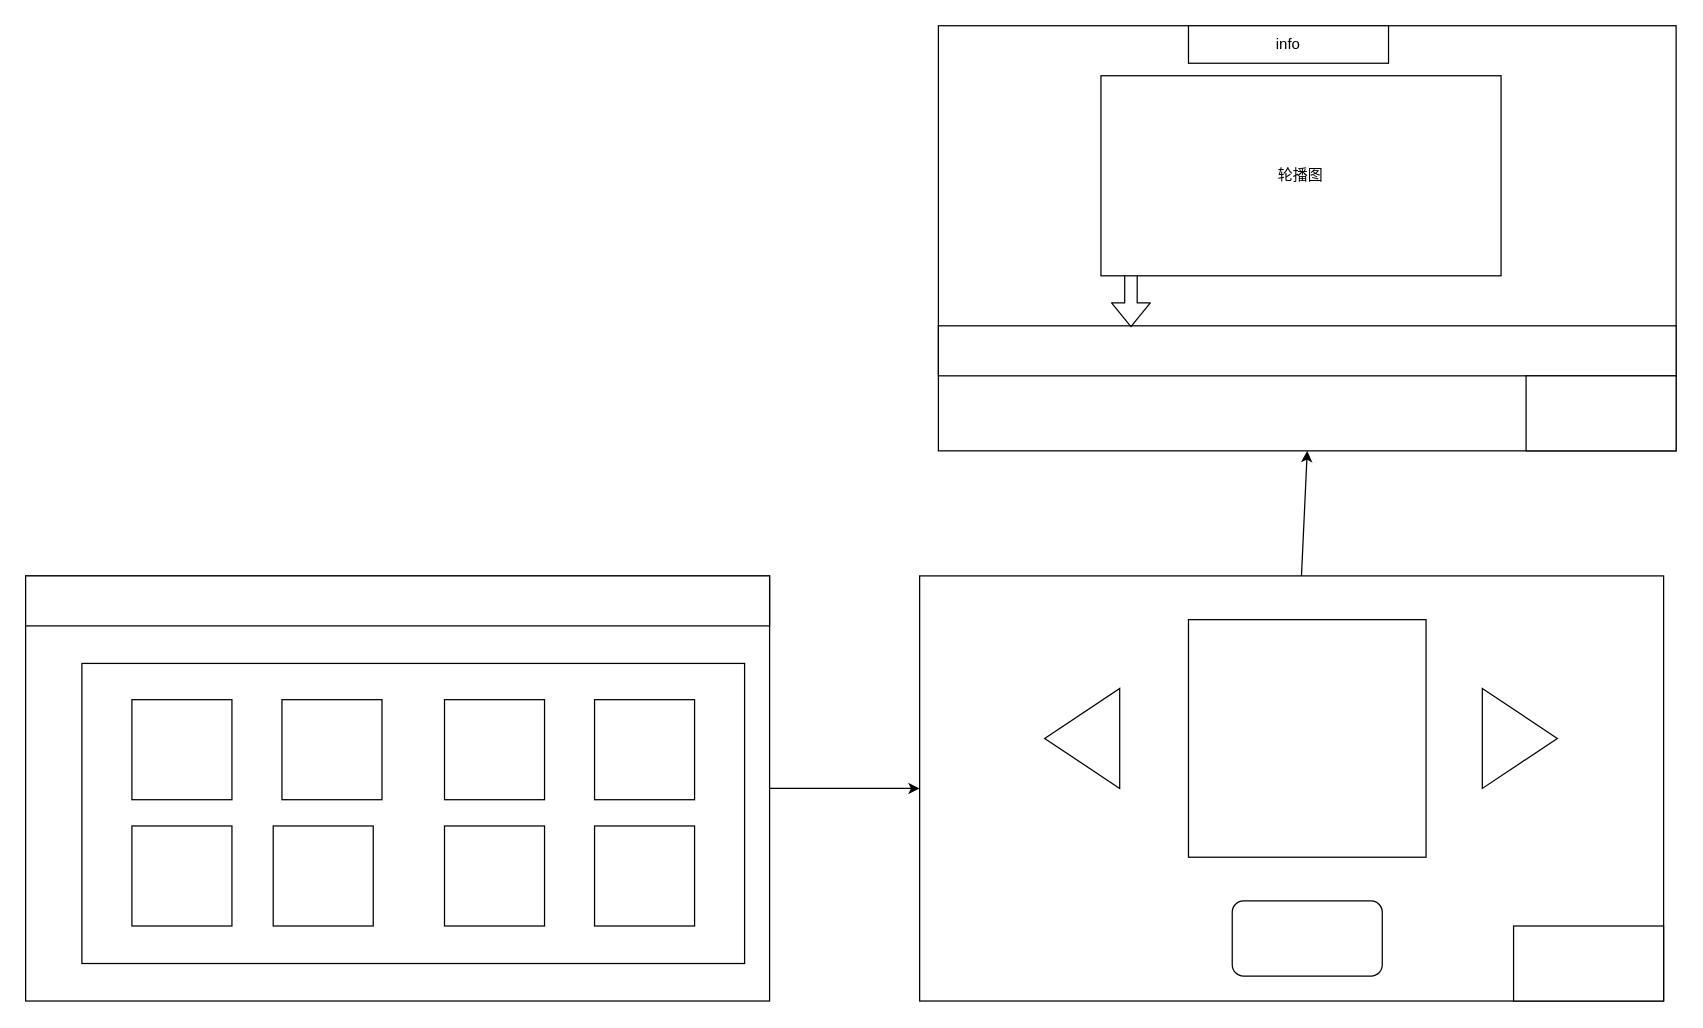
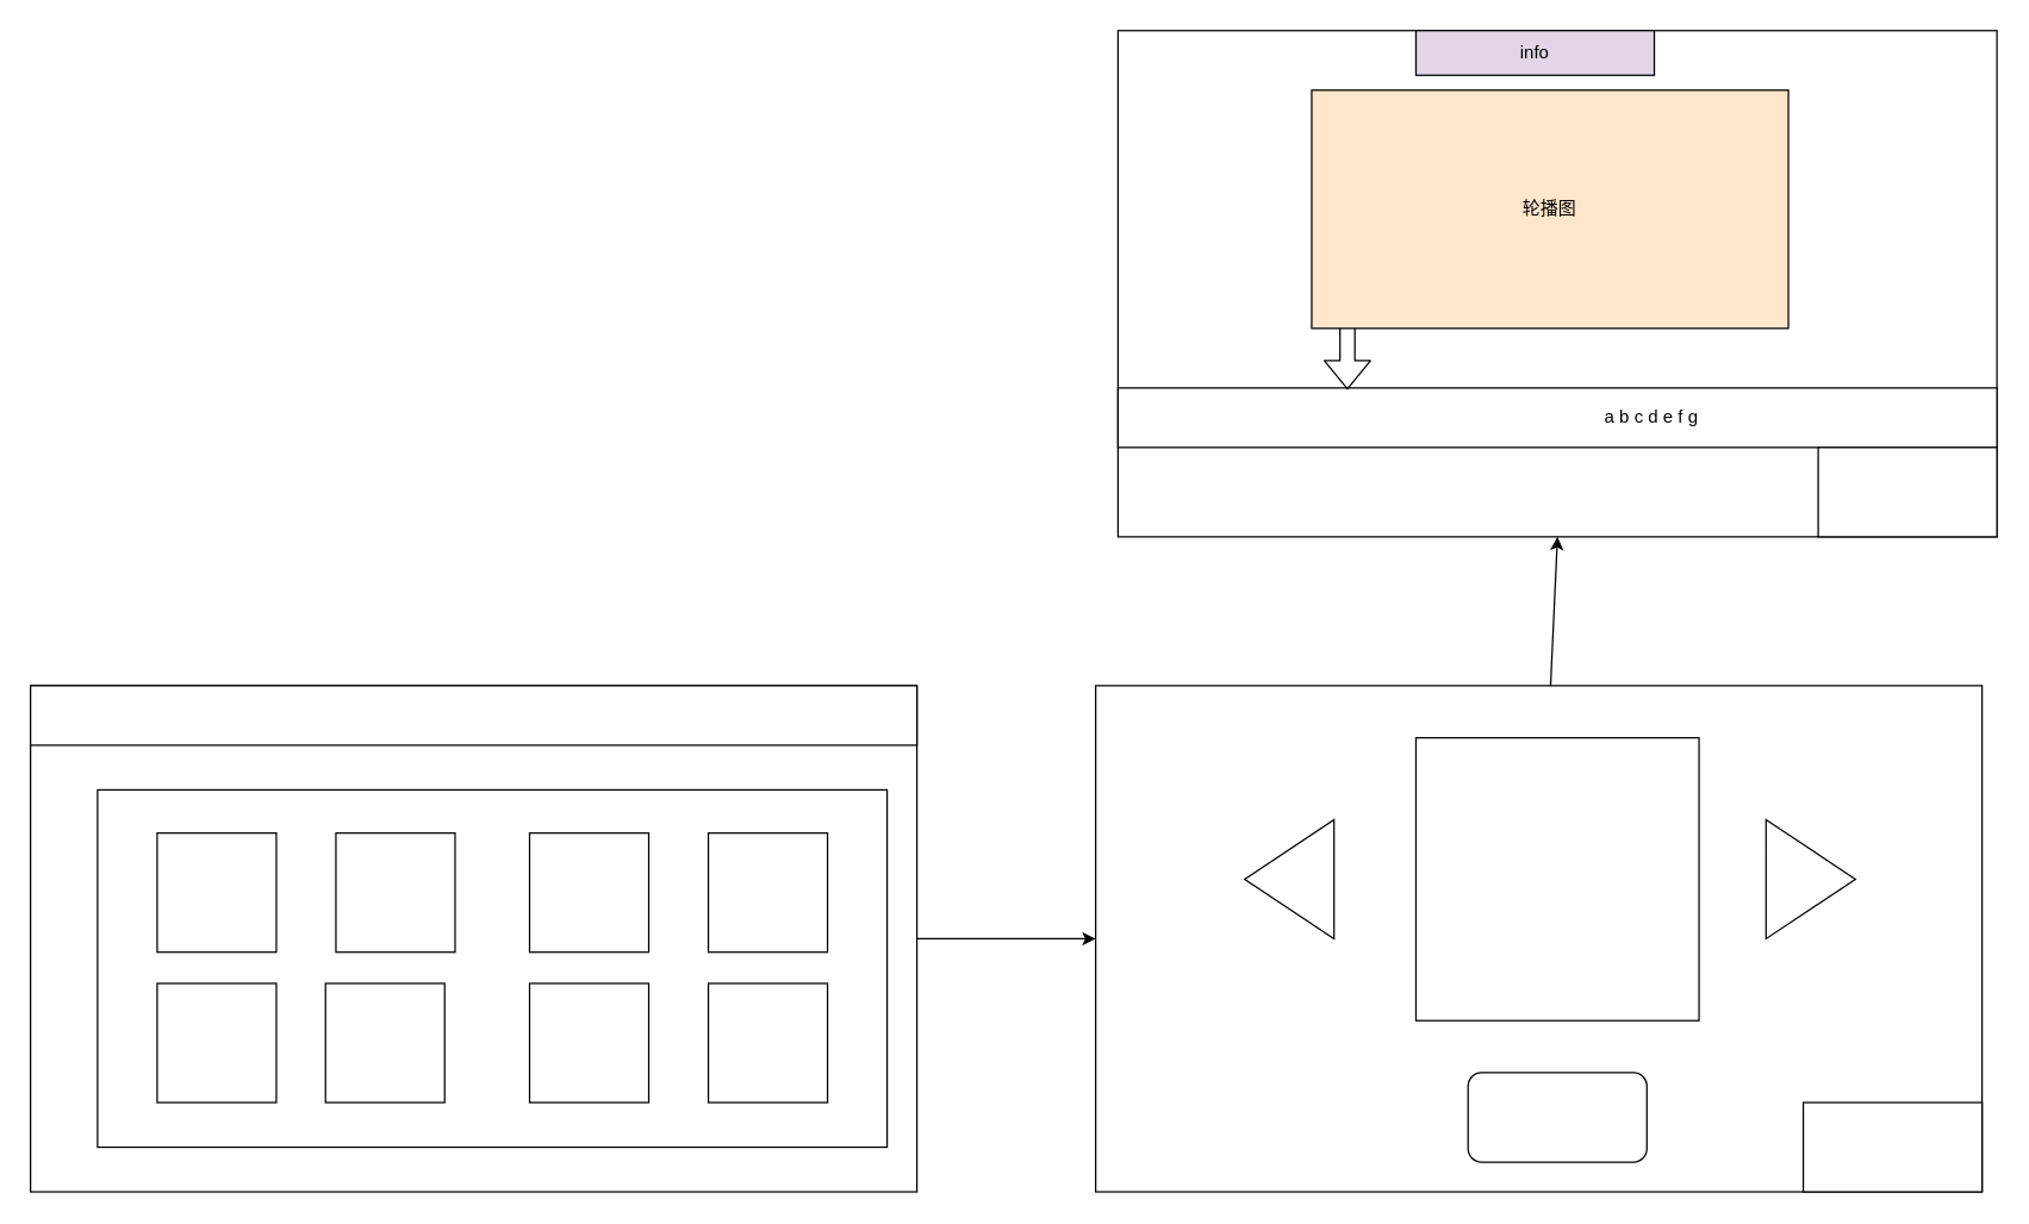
- <mxCell id="7" value="info" style="rounded=0;whiteSpace=wrap;html=1;" parent="1" vertex="1"><mxGeometry x="950" y="20" width="160" height="30" as="geometry" /></mxCell>
+ <mxCell id="7" value="info" style="rounded=0;whiteSpace=wrap;html=1;fillColor=#e1d5e7;" parent="1" vertex="1"><mxGeometry x="950" y="20" width="160" height="30" as="geometry" /></mxCell>
- <mxCell id="6" value="轮播图" style="rounded=0;whiteSpace=wrap;html=1;" parent="1" vertex="1"><mxGeometry x="880" y="60" width="320" height="160" as="geometry" /></mxCell>
+ <mxCell id="6" value="轮播图" style="rounded=0;whiteSpace=wrap;html=1;fillColor=#ffe6cc;" parent="1" vertex="1"><mxGeometry x="880" y="60" width="320" height="160" as="geometry" /></mxCell>
+ <mxCell id="5" value="a b c d e f g&amp;nbsp;" style="text;html=1;strokeColor=none;fillColor=none;align=center;verticalAlign=middle;whiteSpace=wrap;rounded=0;" parent="1" vertex="1"><mxGeometry x="910" y="265" width="400" height="30" as="geometry" /></mxCell>
